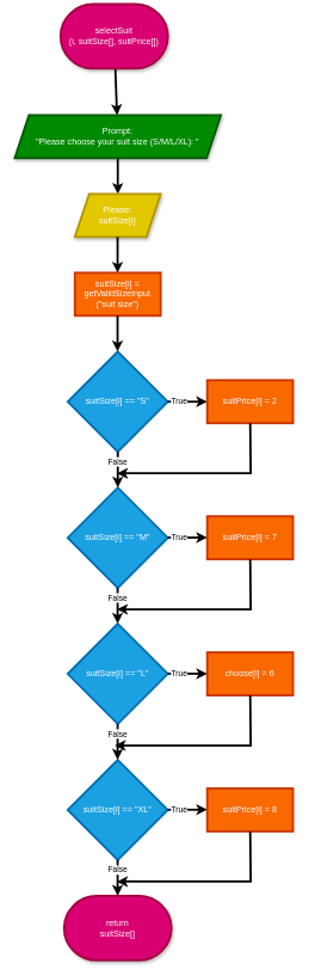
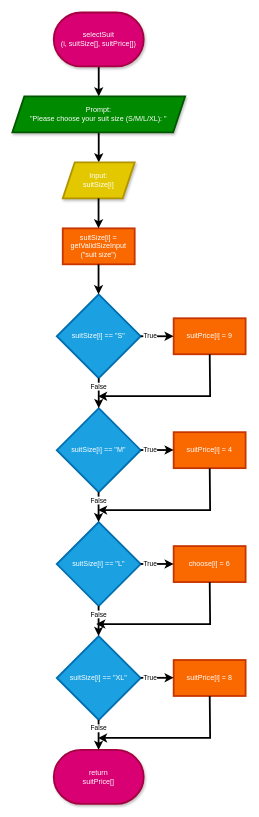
- <mxCell id="3" value="selectSuit&lt;br&gt;(i, suitSize[], suitPrice[])" style="strokeWidth=3;html=1;shape=mxgraph.flowchart.terminator;whiteSpace=wrap;fillColor=#d80073;strokeColor=#A50040;shadow=1;fontColor=#ffffff;" parent="1" vertex="1"><mxGeometry x="84.18" y="5" width="150" height="90" as="geometry" /></mxCell>
+ <mxCell id="3" value="selectSuit&lt;br&gt;(i, suitSize[], suitPrice[])" style="strokeWidth=3;html=1;shape=mxgraph.flowchart.terminator;whiteSpace=wrap;fillColor=#d80073;strokeColor=#A50040;shadow=1;fontColor=#ffffff;" parent="1" vertex="1"><mxGeometry x="89.18" y="20" width="150" height="90" as="geometry" /></mxCell>
- <mxCell id="6" value="Please:&lt;br&gt;suitSize[i]" style="shape=parallelogram;perimeter=parallelogramPerimeter;whiteSpace=wrap;html=1;fixedSize=1;fillColor=#e3c800;strokeColor=#B09500;fontColor=#FFFFFF;strokeWidth=3;shadow=1;labelBackgroundColor=none;labelBorderColor=none;textShadow=0;" parent="1" vertex="1"><mxGeometry x="104.165" y="270" width="120" height="60" as="geometry" /></mxCell>
+ <mxCell id="6" value="Input:&lt;br&gt;suitSize[i]" style="shape=parallelogram;perimeter=parallelogramPerimeter;whiteSpace=wrap;html=1;fixedSize=1;fillColor=#e3c800;strokeColor=#B09500;fontColor=#FFFFFF;strokeWidth=3;shadow=1;labelBackgroundColor=none;labelBorderColor=none;textShadow=0;" parent="1" vertex="1"><mxGeometry x="104.165" y="270" width="120" height="60" as="geometry" /></mxCell>
- <mxCell id="8" value="suitPrice[i] = 2" style="whiteSpace=wrap;html=1;fillColor=#fa6800;strokeColor=#C73500;fontColor=#FFFFFF;strokeWidth=3;" parent="1" vertex="1"><mxGeometry x="289.17" y="530" width="120" height="60" as="geometry" /></mxCell>
+ <mxCell id="8" value="suitPrice[i] = 9" style="whiteSpace=wrap;html=1;fillColor=#fa6800;strokeColor=#C73500;fontColor=#FFFFFF;strokeWidth=3;" parent="1" vertex="1"><mxGeometry x="289.17" y="530" width="120" height="60" as="geometry" /></mxCell>
- <mxCell id="11" value="suitPrice[i] = 7" style="whiteSpace=wrap;html=1;fillColor=#fa6800;strokeColor=#C73500;fontColor=#FFFFFF;strokeWidth=3;" parent="1" vertex="1"><mxGeometry x="289.17" y="720" width="120" height="60" as="geometry" /></mxCell>
+ <mxCell id="11" value="suitPrice[i] = 4" style="whiteSpace=wrap;html=1;fillColor=#fa6800;strokeColor=#C73500;fontColor=#FFFFFF;strokeWidth=3;" parent="1" vertex="1"><mxGeometry x="289.17" y="720" width="120" height="60" as="geometry" /></mxCell>
- <mxCell id="22" value="return&lt;br&gt;suitSize[]" style="strokeWidth=3;html=1;shape=mxgraph.flowchart.terminator;whiteSpace=wrap;fillColor=#d80073;strokeColor=#A50040;shadow=1;fontColor=#ffffff;" vertex="1" parent="1"><mxGeometry x="89.16" y="1250" width="150" height="90" as="geometry" /></mxCell>
+ <mxCell id="22" value="return&lt;br&gt;suitPrice[]" style="strokeWidth=3;html=1;shape=mxgraph.flowchart.terminator;whiteSpace=wrap;fillColor=#d80073;strokeColor=#A50040;shadow=1;fontColor=#ffffff;" vertex="1" parent="1"><mxGeometry x="89.16" y="1250" width="150" height="90" as="geometry" /></mxCell>
